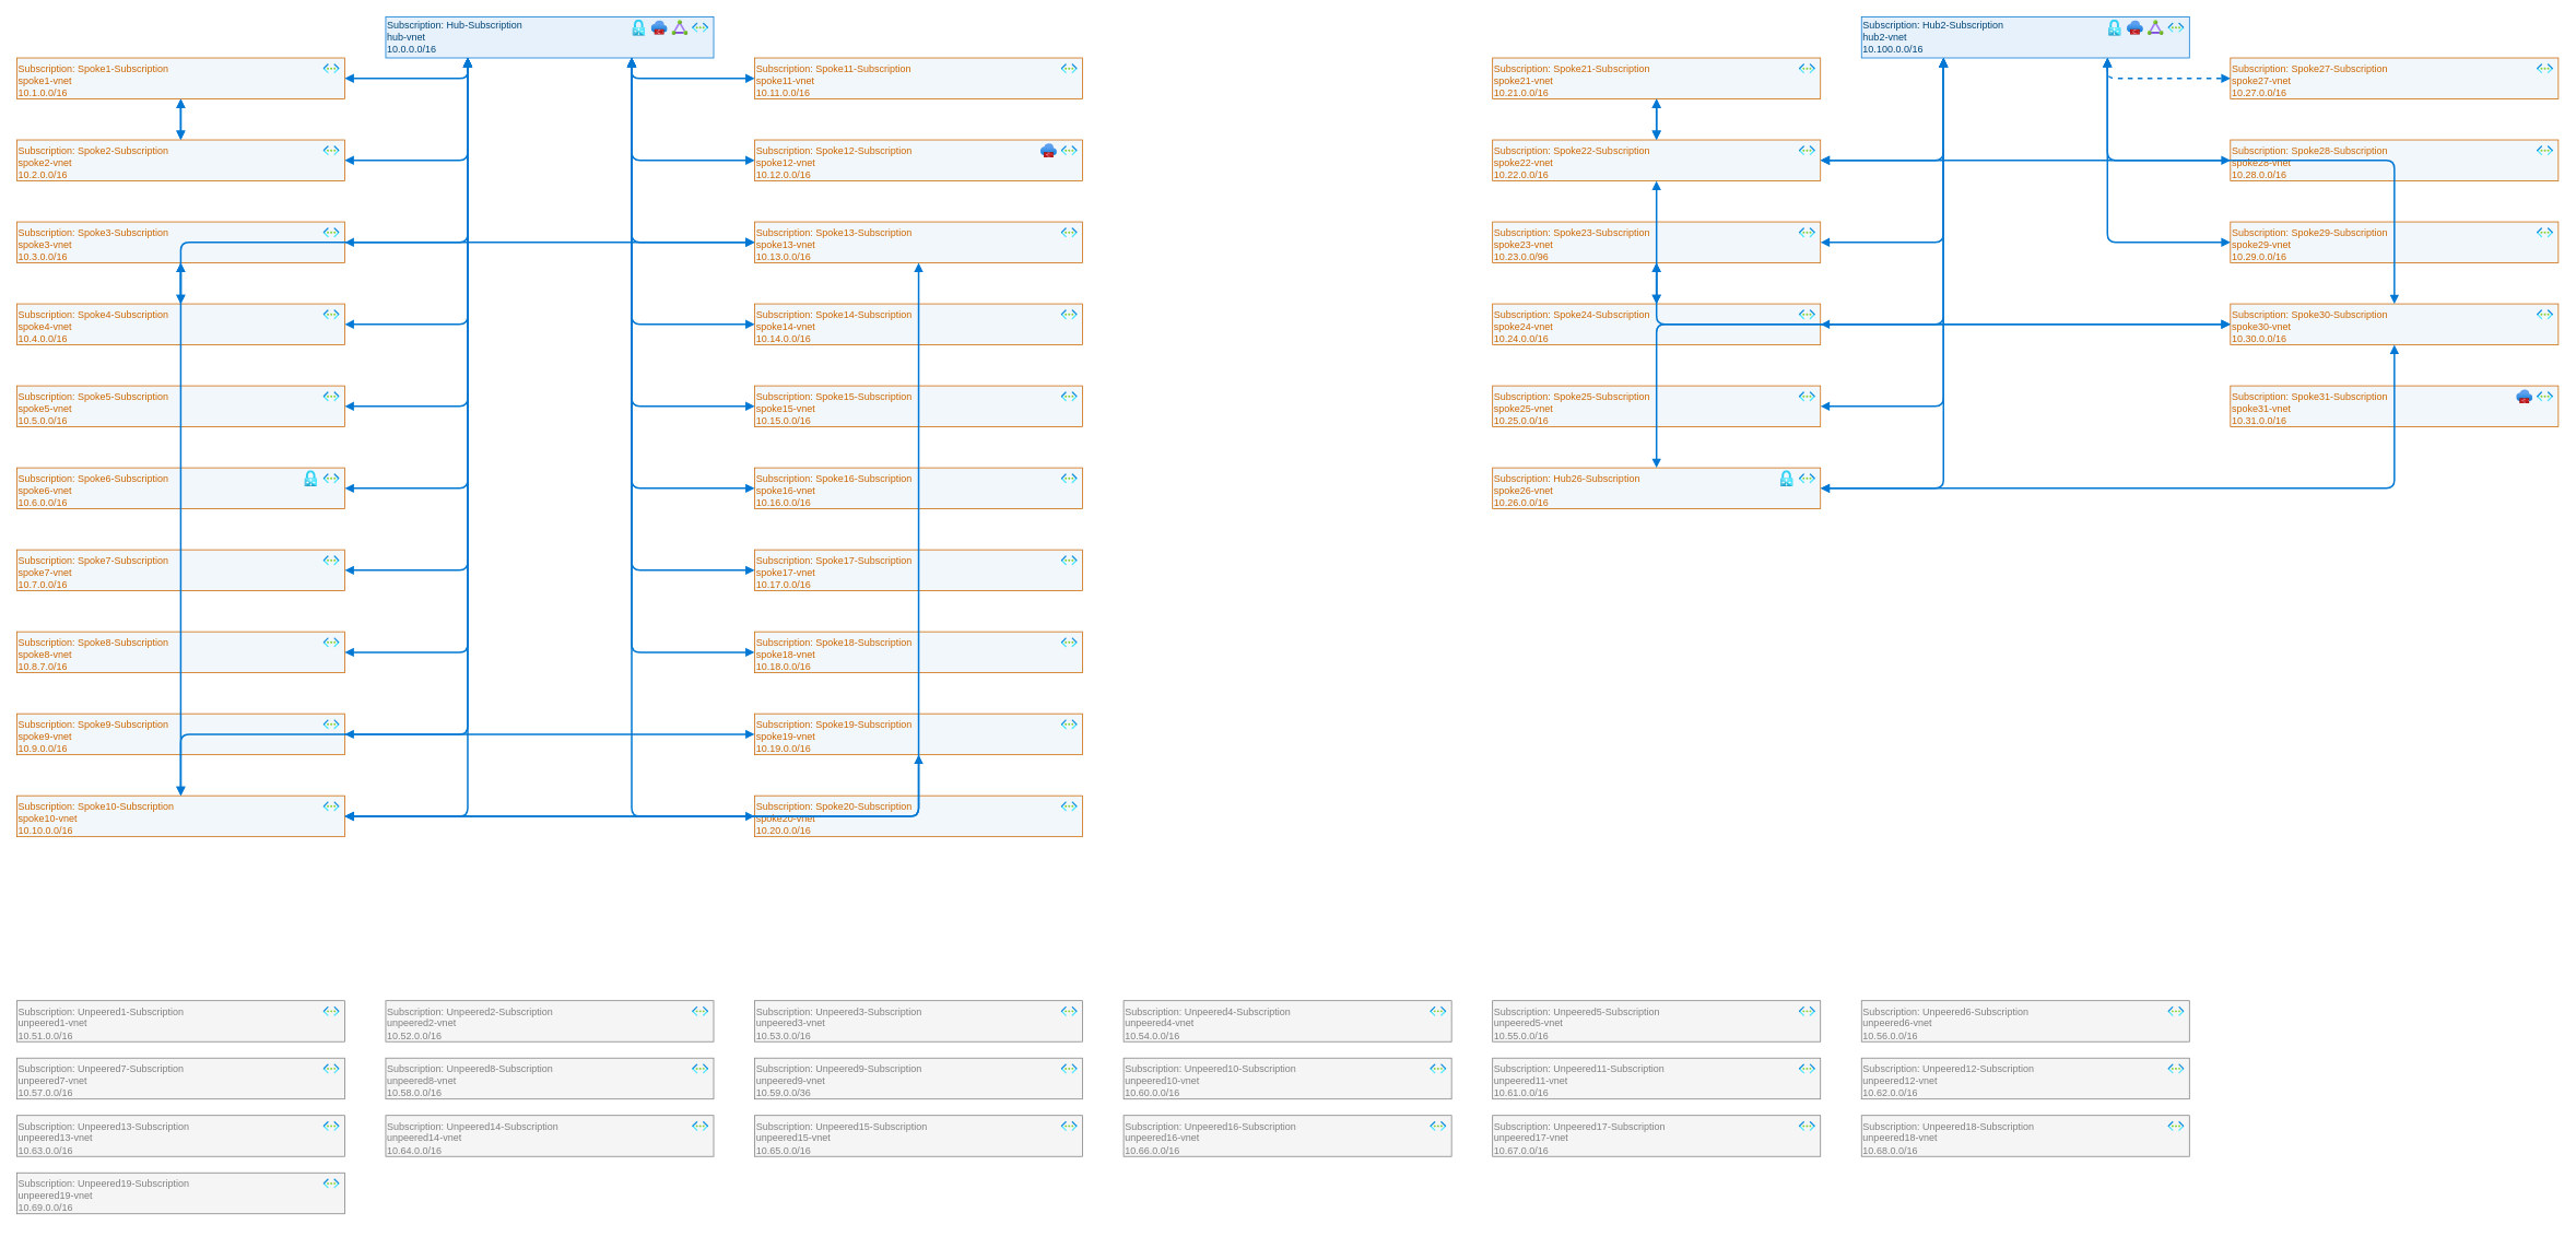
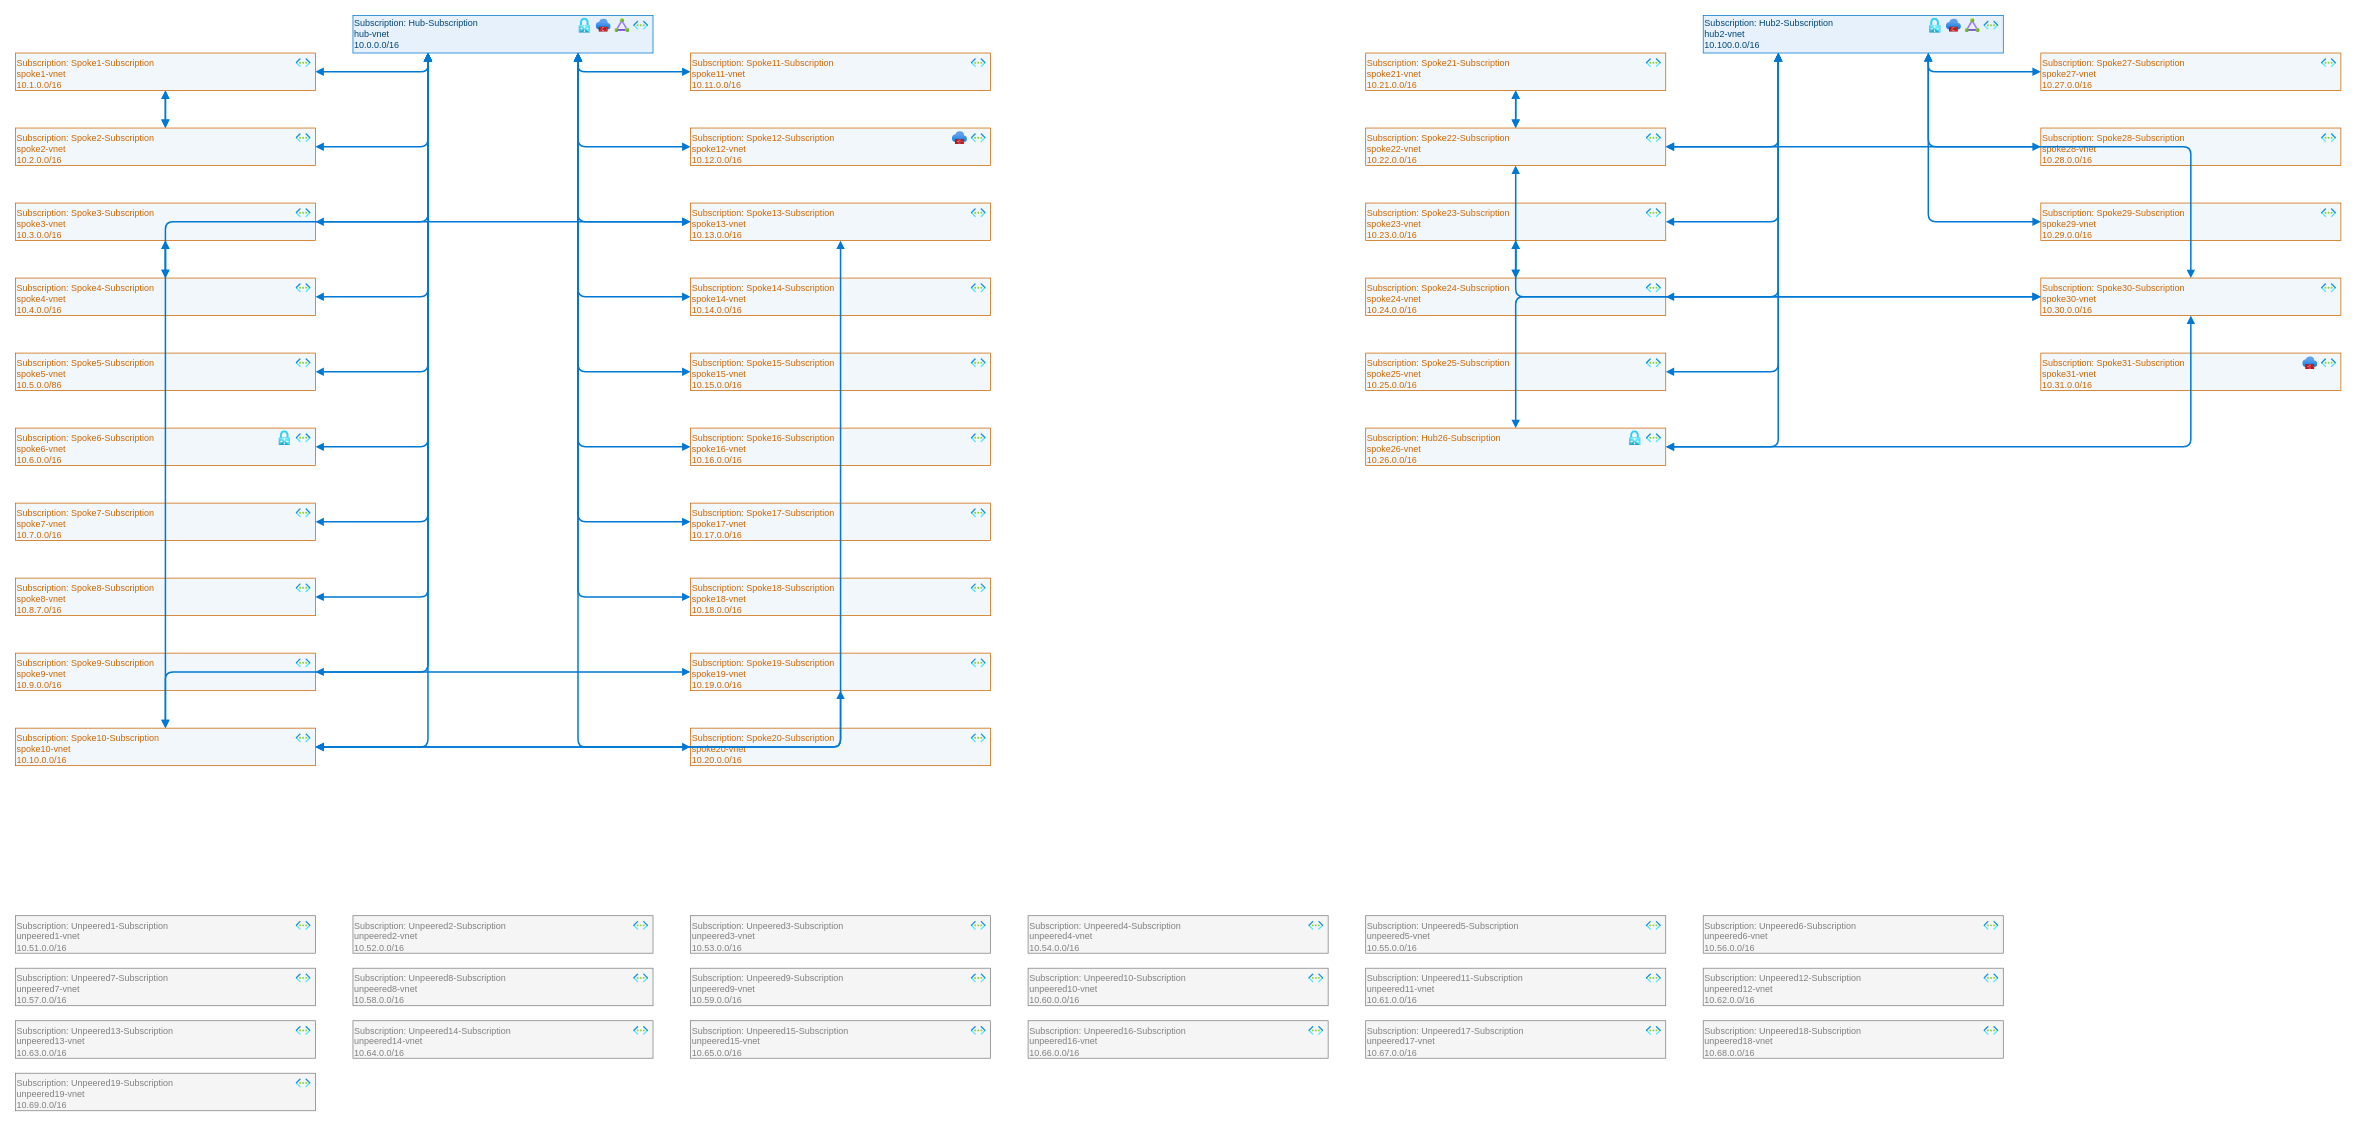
- <mxCell id="98" edge="1" source="90" target="96" style="edgeStyle=orthogonalEdgeStyle;rounded=1;strokeColor=#0078D4;strokeWidth=2;endArrow=block;startArrow=block;dashed=1;" parent="1"><mxGeometry relative="1" as="geometry"><Array as="points"><mxPoint x="2570" y="95" /></Array></mxGeometry></mxCell>
+ <mxCell id="98" edge="1" source="90" target="96" style="edgeStyle=orthogonalEdgeStyle;rounded=1;strokeColor=#0078D4;strokeWidth=2;endArrow=block;startArrow=block;" parent="1"><mxGeometry relative="1" as="geometry"><Array as="points"><mxPoint x="2570" y="95" /></Array></mxGeometry></mxCell>
- <mxCell id="122" style="shape=rectangle;rounded=0;whiteSpace=wrap;html=1;strokeColor=#CC6600;fontColor=#CC6600;fillColor=#f2f7fc;verticalAlign=top;align=left" vertex="1" parent="121" value="Subscription: Spoke23-Subscription&#10;spoke23-vnet&#10;10.23.0.0/96"><mxGeometry x="0" y="0" width="400" height="50" as="geometry" /></mxCell>
+ <mxCell id="122" style="shape=rectangle;rounded=0;whiteSpace=wrap;html=1;strokeColor=#CC6600;fontColor=#CC6600;fillColor=#f2f7fc;verticalAlign=top;align=left" vertex="1" parent="121" value="Subscription: Spoke23-Subscription&#10;spoke23-vnet&#10;10.23.0.0/16"><mxGeometry x="0" y="0" width="400" height="50" as="geometry" /></mxCell>
- <mxCell id="65" style="shape=rectangle;rounded=0;whiteSpace=wrap;html=1;strokeColor=#CC6600;fontColor=#CC6600;fillColor=#f2f7fc;verticalAlign=top;align=left" vertex="1" parent="64" value="Subscription: Spoke5-Subscription&#10;spoke5-vnet&#10;10.5.0.0/16"><mxGeometry x="0" y="0" width="400" height="50" as="geometry" /></mxCell>
+ <mxCell id="65" style="shape=rectangle;rounded=0;whiteSpace=wrap;html=1;strokeColor=#CC6600;fontColor=#CC6600;fillColor=#f2f7fc;verticalAlign=top;align=left" vertex="1" parent="64" value="Subscription: Spoke5-Subscription&#10;spoke5-vnet&#10;10.5.0.0/86"><mxGeometry x="0" y="0" width="400" height="50" as="geometry" /></mxCell>
- <mxCell id="163" style="shape=rectangle;rounded=0;whiteSpace=wrap;html=1;strokeColor=gray;fontColor=gray;fillColor=#f5f5f5;verticalAlign=top;align=left" vertex="1" parent="162" value="Subscription: Unpeered9-Subscription&#10;unpeered9-vnet&#10;10.59.0.0/36"><mxGeometry x="0" y="0" width="400" height="50" as="geometry" /></mxCell>
+ <mxCell id="163" style="shape=rectangle;rounded=0;whiteSpace=wrap;html=1;strokeColor=gray;fontColor=gray;fillColor=#f5f5f5;verticalAlign=top;align=left" vertex="1" parent="162" value="Subscription: Unpeered9-Subscription&#10;unpeered9-vnet&#10;10.59.0.0/16"><mxGeometry x="0" y="0" width="400" height="50" as="geometry" /></mxCell>
